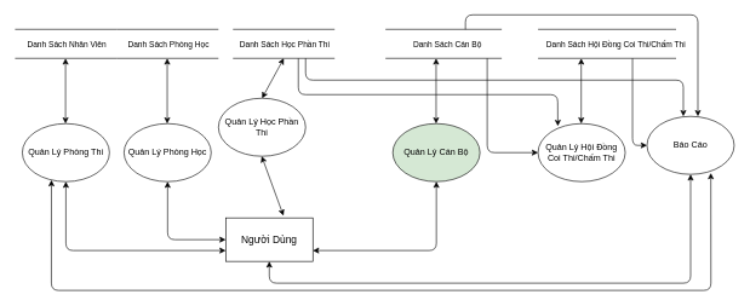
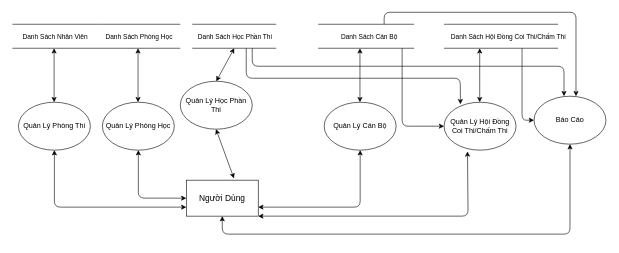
- <mxCell id="4" value="Quản Lý Cán Bộ" style="ellipse;whiteSpace=wrap;html=1;fillColor=#d5e8d4;" parent="1" vertex="1"><mxGeometry x="540" y="170" width="120" height="80" as="geometry" /></mxCell>
+ <mxCell id="4" value="Quản Lý Cán Bộ" style="ellipse;whiteSpace=wrap;html=1;" parent="1" vertex="1"><mxGeometry x="540" y="170" width="120" height="80" as="geometry" /></mxCell>
+ <mxCell id="29" value="" style="endArrow=classic;startArrow=classic;html=1;exitX=1;exitY=1;exitDx=0;exitDy=0;entryX=0.325;entryY=1.027;entryDx=0;entryDy=0;entryPerimeter=0;" parent="1" source="18" target="5" edge="1"><mxGeometry width="50" height="50" relative="1" as="geometry"><mxPoint x="580" y="150" as="sourcePoint" /><mxPoint x="790" y="247" as="targetPoint" /><Array as="points"><mxPoint x="780" y="360" /></Array></mxGeometry></mxCell>
- <mxCell id="40" value="" style="endArrow=classic;startArrow=classic;html=1;fontStyle=1;entryX=0.732;entryY=0.976;entryDx=0;entryDy=0;exitX=0.334;exitY=0.973;exitDx=0;exitDy=0;exitPerimeter=0;entryPerimeter=0;" edge="1" parent="1" source="34" target="19"><mxGeometry width="50" height="50" relative="1" as="geometry"><mxPoint x="390" y="360" as="sourcePoint" /><mxPoint x="1000" y="250" as="targetPoint" /><Array as="points"><mxPoint x="70" y="400" /><mxPoint x="978" y="400" /></Array></mxGeometry></mxCell>
